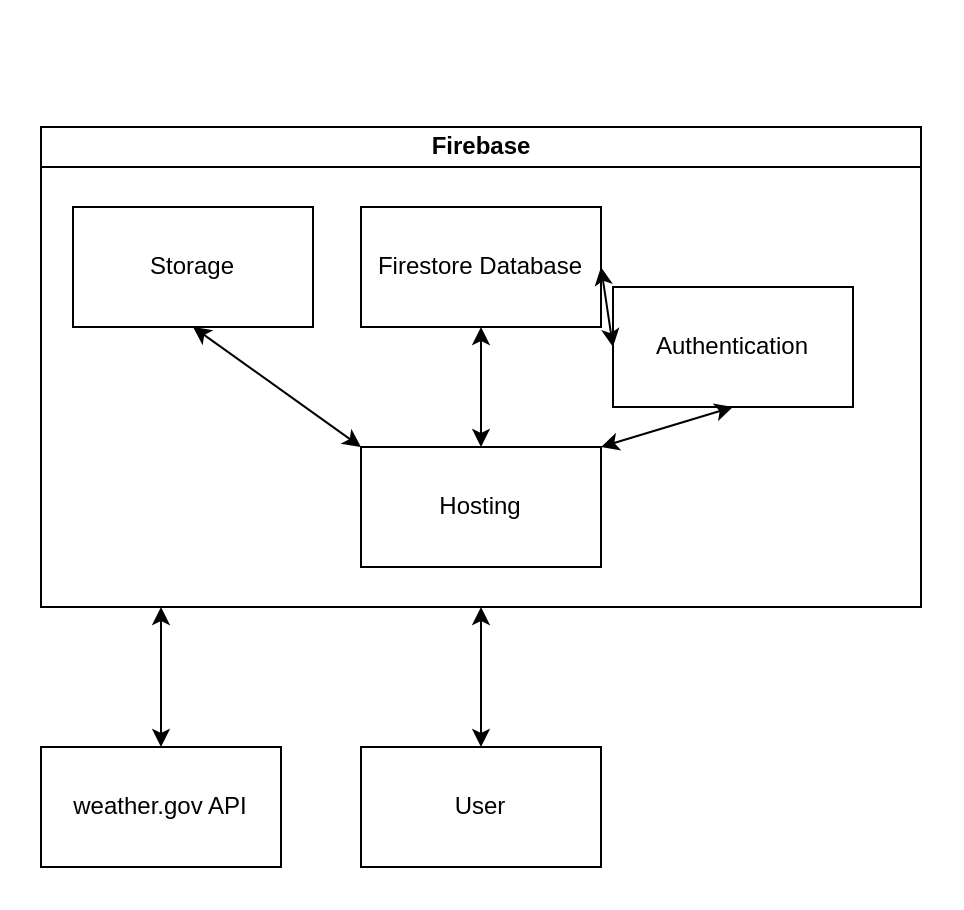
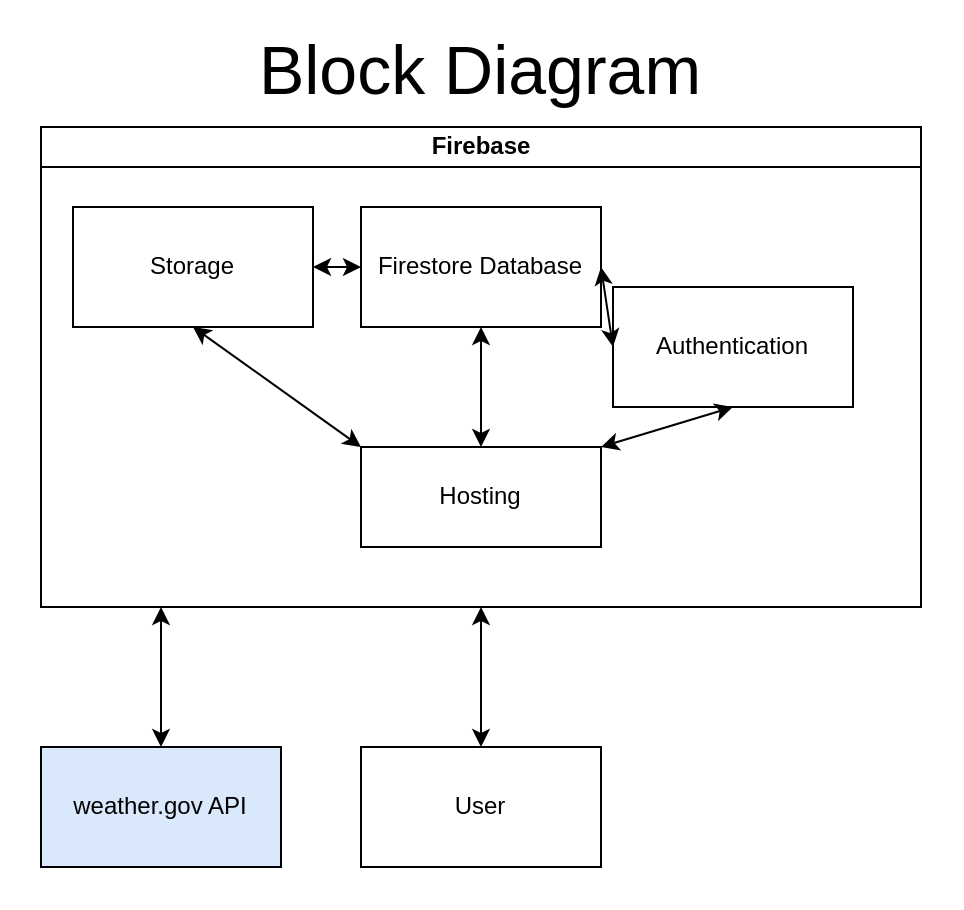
+ <mxCell id="16" value="&lt;font style=&quot;font-size: 34px;&quot;&gt;Block Diagram&lt;/font&gt;" style="text;html=1;strokeColor=none;fillColor=none;align=center;verticalAlign=middle;whiteSpace=wrap;rounded=0;" vertex="1" parent="1"><mxGeometry x="90" y="20" width="300" height="30" as="geometry" /></mxCell>
+ <mxCell id="7" value="" style="endArrow=classic;startArrow=classic;html=1;rounded=0;exitX=1;exitY=0.5;exitDx=0;exitDy=0;entryX=0;entryY=0.5;entryDx=0;entryDy=0;" edge="1" parent="2" source="5" target="6"><mxGeometry width="50" height="50" relative="1" as="geometry"><mxPoint x="190" y="280" as="sourcePoint" /><mxPoint x="240" y="230" as="targetPoint" /></mxGeometry></mxCell>
- <mxCell id="3" value="Hosting" style="rounded=0;whiteSpace=wrap;html=1;" vertex="1" parent="2"><mxGeometry x="160" y="160" width="120" height="60" as="geometry" /></mxCell>
+ <mxCell id="3" value="Hosting" style="rounded=0;whiteSpace=wrap;html=1;" vertex="1" parent="2"><mxGeometry x="160" y="160" width="120" height="50" as="geometry" /></mxCell>
- <mxCell id="14" value="weather.gov API" style="rounded=0;whiteSpace=wrap;html=1;" vertex="1" parent="1"><mxGeometry x="20" y="373" width="120" height="60" as="geometry" /></mxCell>
+ <mxCell id="14" value="weather.gov API" style="rounded=0;whiteSpace=wrap;html=1;fillColor=#dae8fc;" vertex="1" parent="1"><mxGeometry x="20" y="373" width="120" height="60" as="geometry" /></mxCell>
